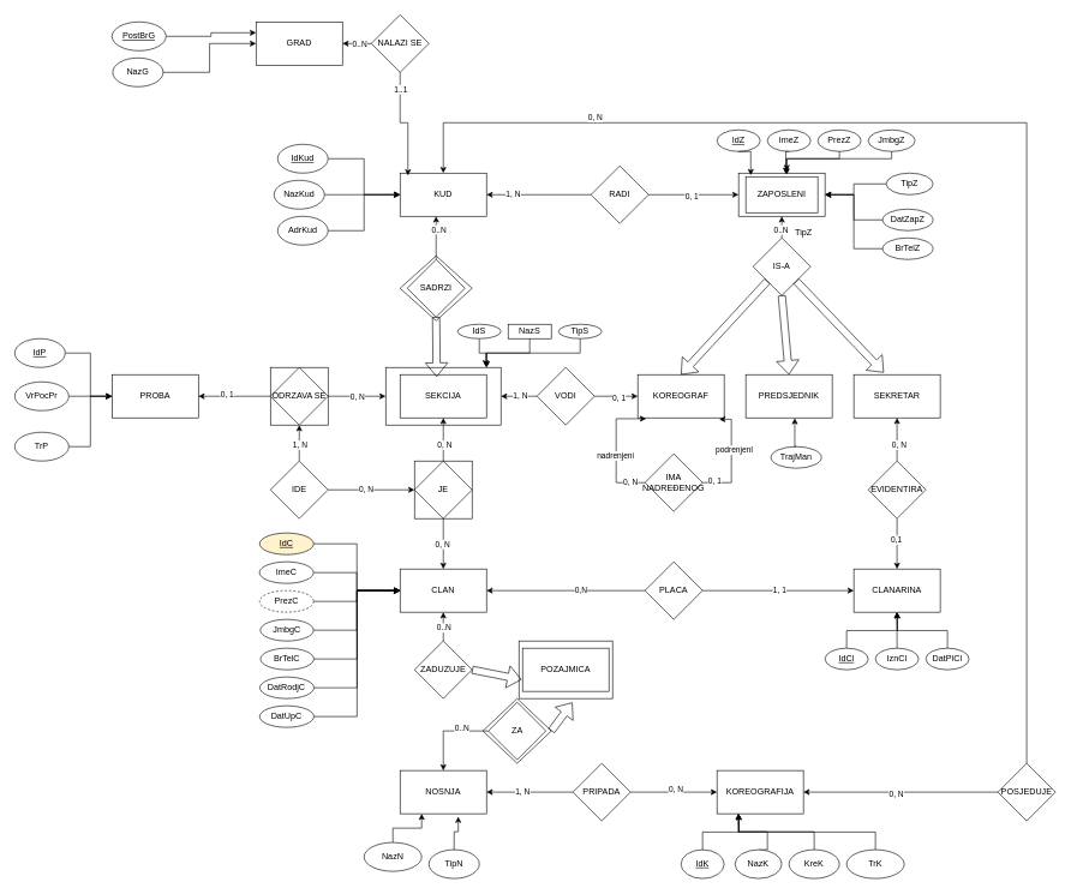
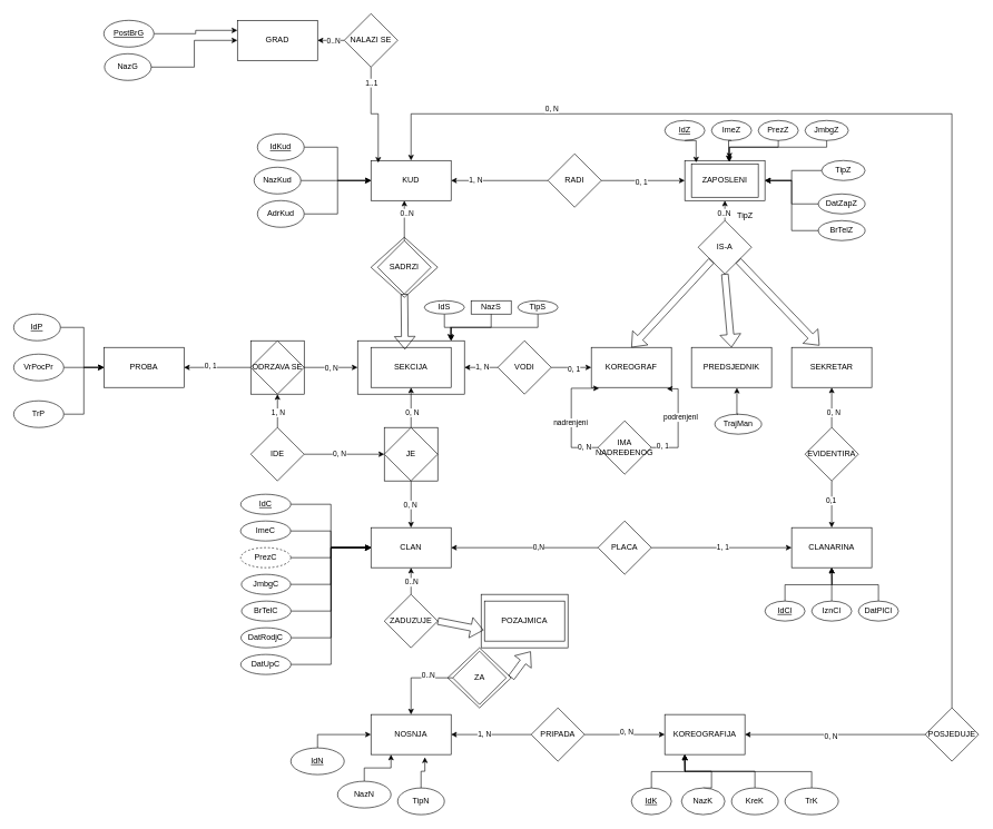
- <mxCell id="136" value="&lt;u&gt;IdC&lt;/u&gt;" style="ellipse;whiteSpace=wrap;html=1;fillColor=#fff2cc;" parent="1" vertex="1"><mxGeometry x="360" y="740" width="75" height="30" as="geometry" /></mxCell>
+ <mxCell id="136" value="&lt;u&gt;IdC&lt;/u&gt;" style="ellipse;whiteSpace=wrap;html=1;" parent="1" vertex="1"><mxGeometry x="360" y="740" width="75" height="30" as="geometry" /></mxCell>
+ <mxCell id="83" style="edgeStyle=orthogonalEdgeStyle;rounded=0;orthogonalLoop=1;jettySize=auto;html=1;exitX=0.5;exitY=0;exitDx=0;exitDy=0;entryX=0;entryY=0.5;entryDx=0;entryDy=0;" parent="1" source="84" target="64" edge="1"><mxGeometry relative="1" as="geometry" /></mxCell>
+ <mxCell id="84" value="&lt;u&gt;IdN&lt;/u&gt;" style="ellipse;whiteSpace=wrap;html=1;" parent="1" vertex="1"><mxGeometry y="1120" width="80" height="40" as="geometry" x="435" /></mxCell>
